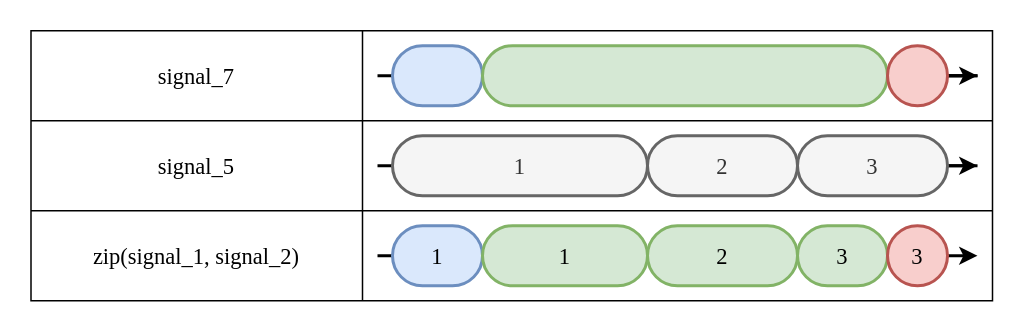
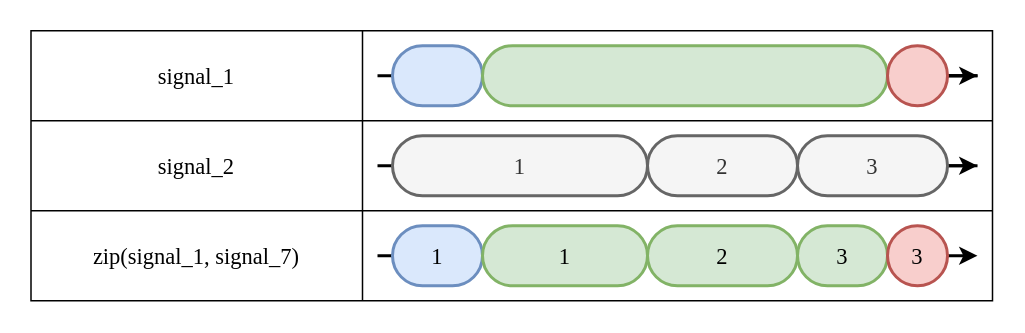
- <mxCell id="4" value="signal_7" style="shape=partialRectangle;html=1;whiteSpace=wrap;connectable=0;strokeColor=inherit;overflow=hidden;fillColor=none;top=0;left=0;bottom=0;right=0;pointerEvents=1;fontSize=15;fontFamily=Lucida Console;align=center;strokeWidth=2;" parent="3" vertex="1"><mxGeometry width="221" height="60" as="geometry"><mxRectangle width="221" height="60" as="alternateBounds" /></mxGeometry></mxCell>
+ <mxCell id="4" value="signal_1" style="shape=partialRectangle;html=1;whiteSpace=wrap;connectable=0;strokeColor=inherit;overflow=hidden;fillColor=none;top=0;left=0;bottom=0;right=0;pointerEvents=1;fontSize=15;fontFamily=Lucida Console;align=center;strokeWidth=2;" parent="3" vertex="1"><mxGeometry width="221" height="60" as="geometry"><mxRectangle width="221" height="60" as="alternateBounds" /></mxGeometry></mxCell>
- <mxCell id="7" value="signal_5" style="shape=partialRectangle;html=1;whiteSpace=wrap;connectable=0;strokeColor=inherit;overflow=hidden;fillColor=none;top=0;left=0;bottom=0;right=0;pointerEvents=1;fontSize=15;fontFamily=Lucida Console;align=center;strokeWidth=2;" parent="6" vertex="1"><mxGeometry width="221" height="60" as="geometry"><mxRectangle width="221" height="60" as="alternateBounds" /></mxGeometry></mxCell>
+ <mxCell id="7" value="signal_2" style="shape=partialRectangle;html=1;whiteSpace=wrap;connectable=0;strokeColor=inherit;overflow=hidden;fillColor=none;top=0;left=0;bottom=0;right=0;pointerEvents=1;fontSize=15;fontFamily=Lucida Console;align=center;strokeWidth=2;" parent="6" vertex="1"><mxGeometry width="221" height="60" as="geometry"><mxRectangle width="221" height="60" as="alternateBounds" /></mxGeometry></mxCell>
- <mxCell id="10" value="zip(signal_1,&amp;nbsp;signal_2)" style="shape=partialRectangle;html=1;whiteSpace=wrap;connectable=0;strokeColor=inherit;overflow=hidden;fillColor=none;top=0;left=0;bottom=0;right=0;pointerEvents=1;fontSize=15;fontFamily=Lucida Console;align=center;strokeWidth=2;" parent="9" vertex="1"><mxGeometry width="221" height="60" as="geometry"><mxRectangle width="221" height="60" as="alternateBounds" /></mxGeometry></mxCell>
+ <mxCell id="10" value="zip(signal_1,&amp;nbsp;signal_7)" style="shape=partialRectangle;html=1;whiteSpace=wrap;connectable=0;strokeColor=inherit;overflow=hidden;fillColor=none;top=0;left=0;bottom=0;right=0;pointerEvents=1;fontSize=15;fontFamily=Lucida Console;align=center;strokeWidth=2;" parent="9" vertex="1"><mxGeometry width="221" height="60" as="geometry"><mxRectangle width="221" height="60" as="alternateBounds" /></mxGeometry></mxCell>
